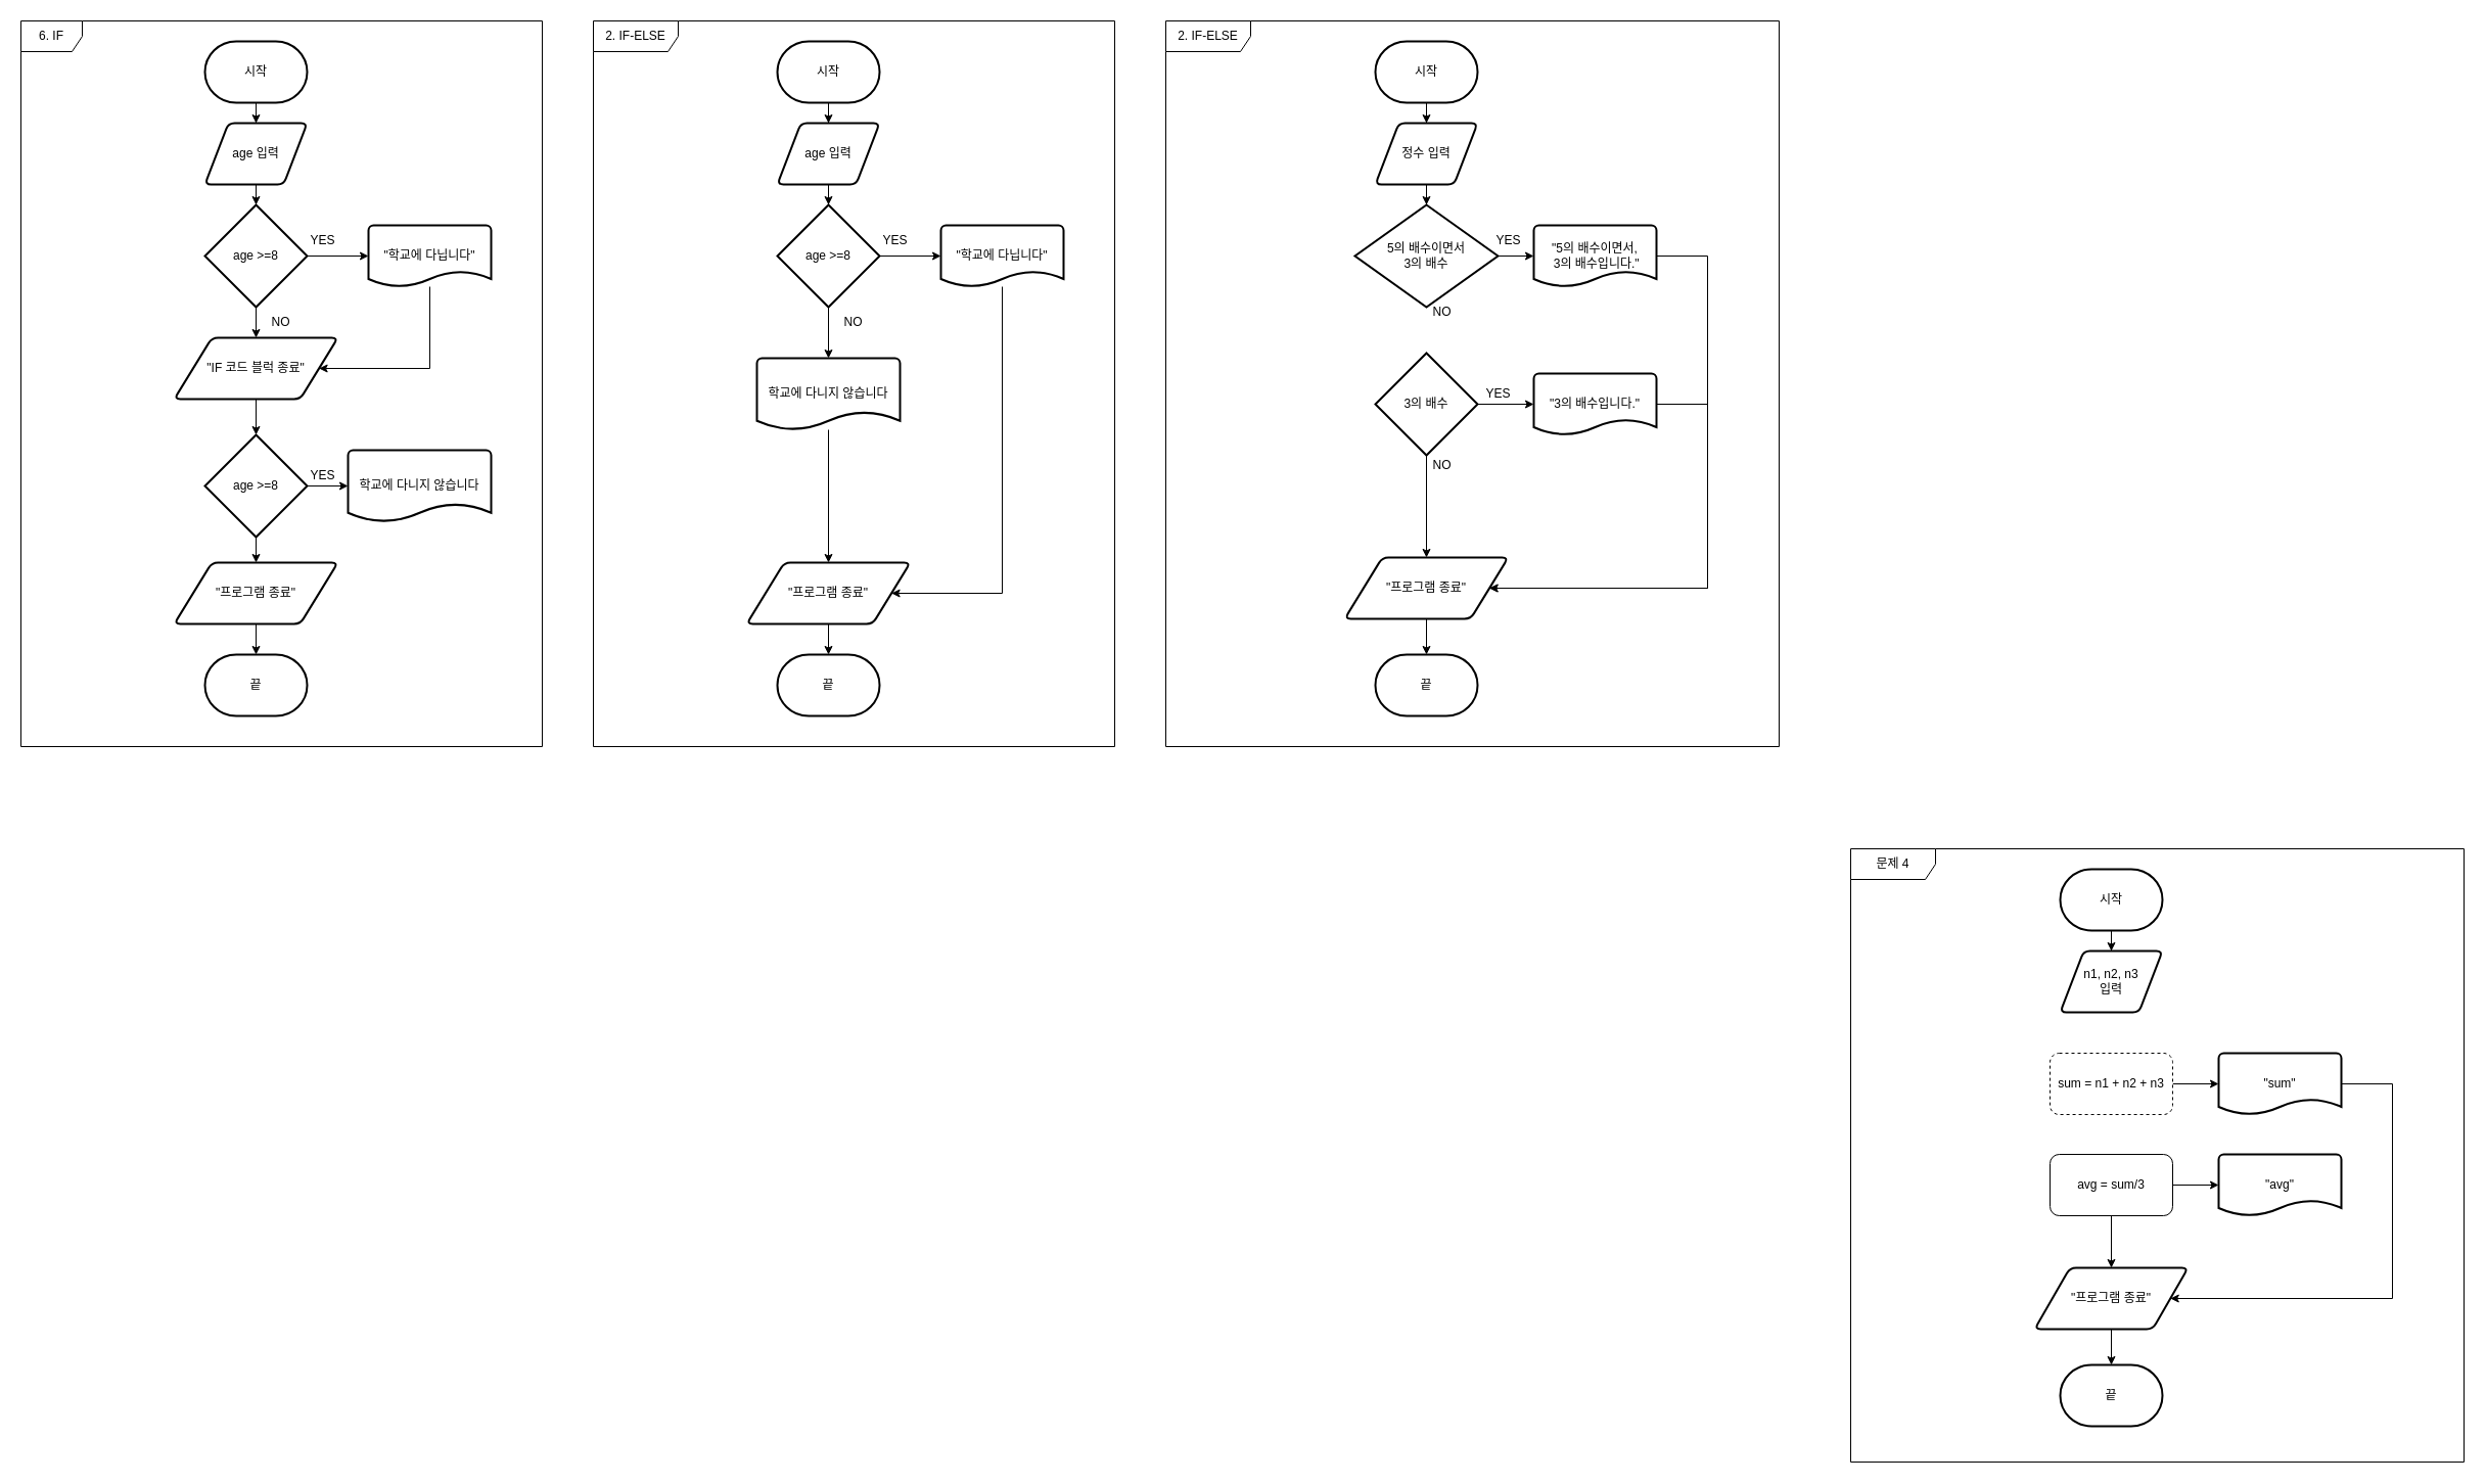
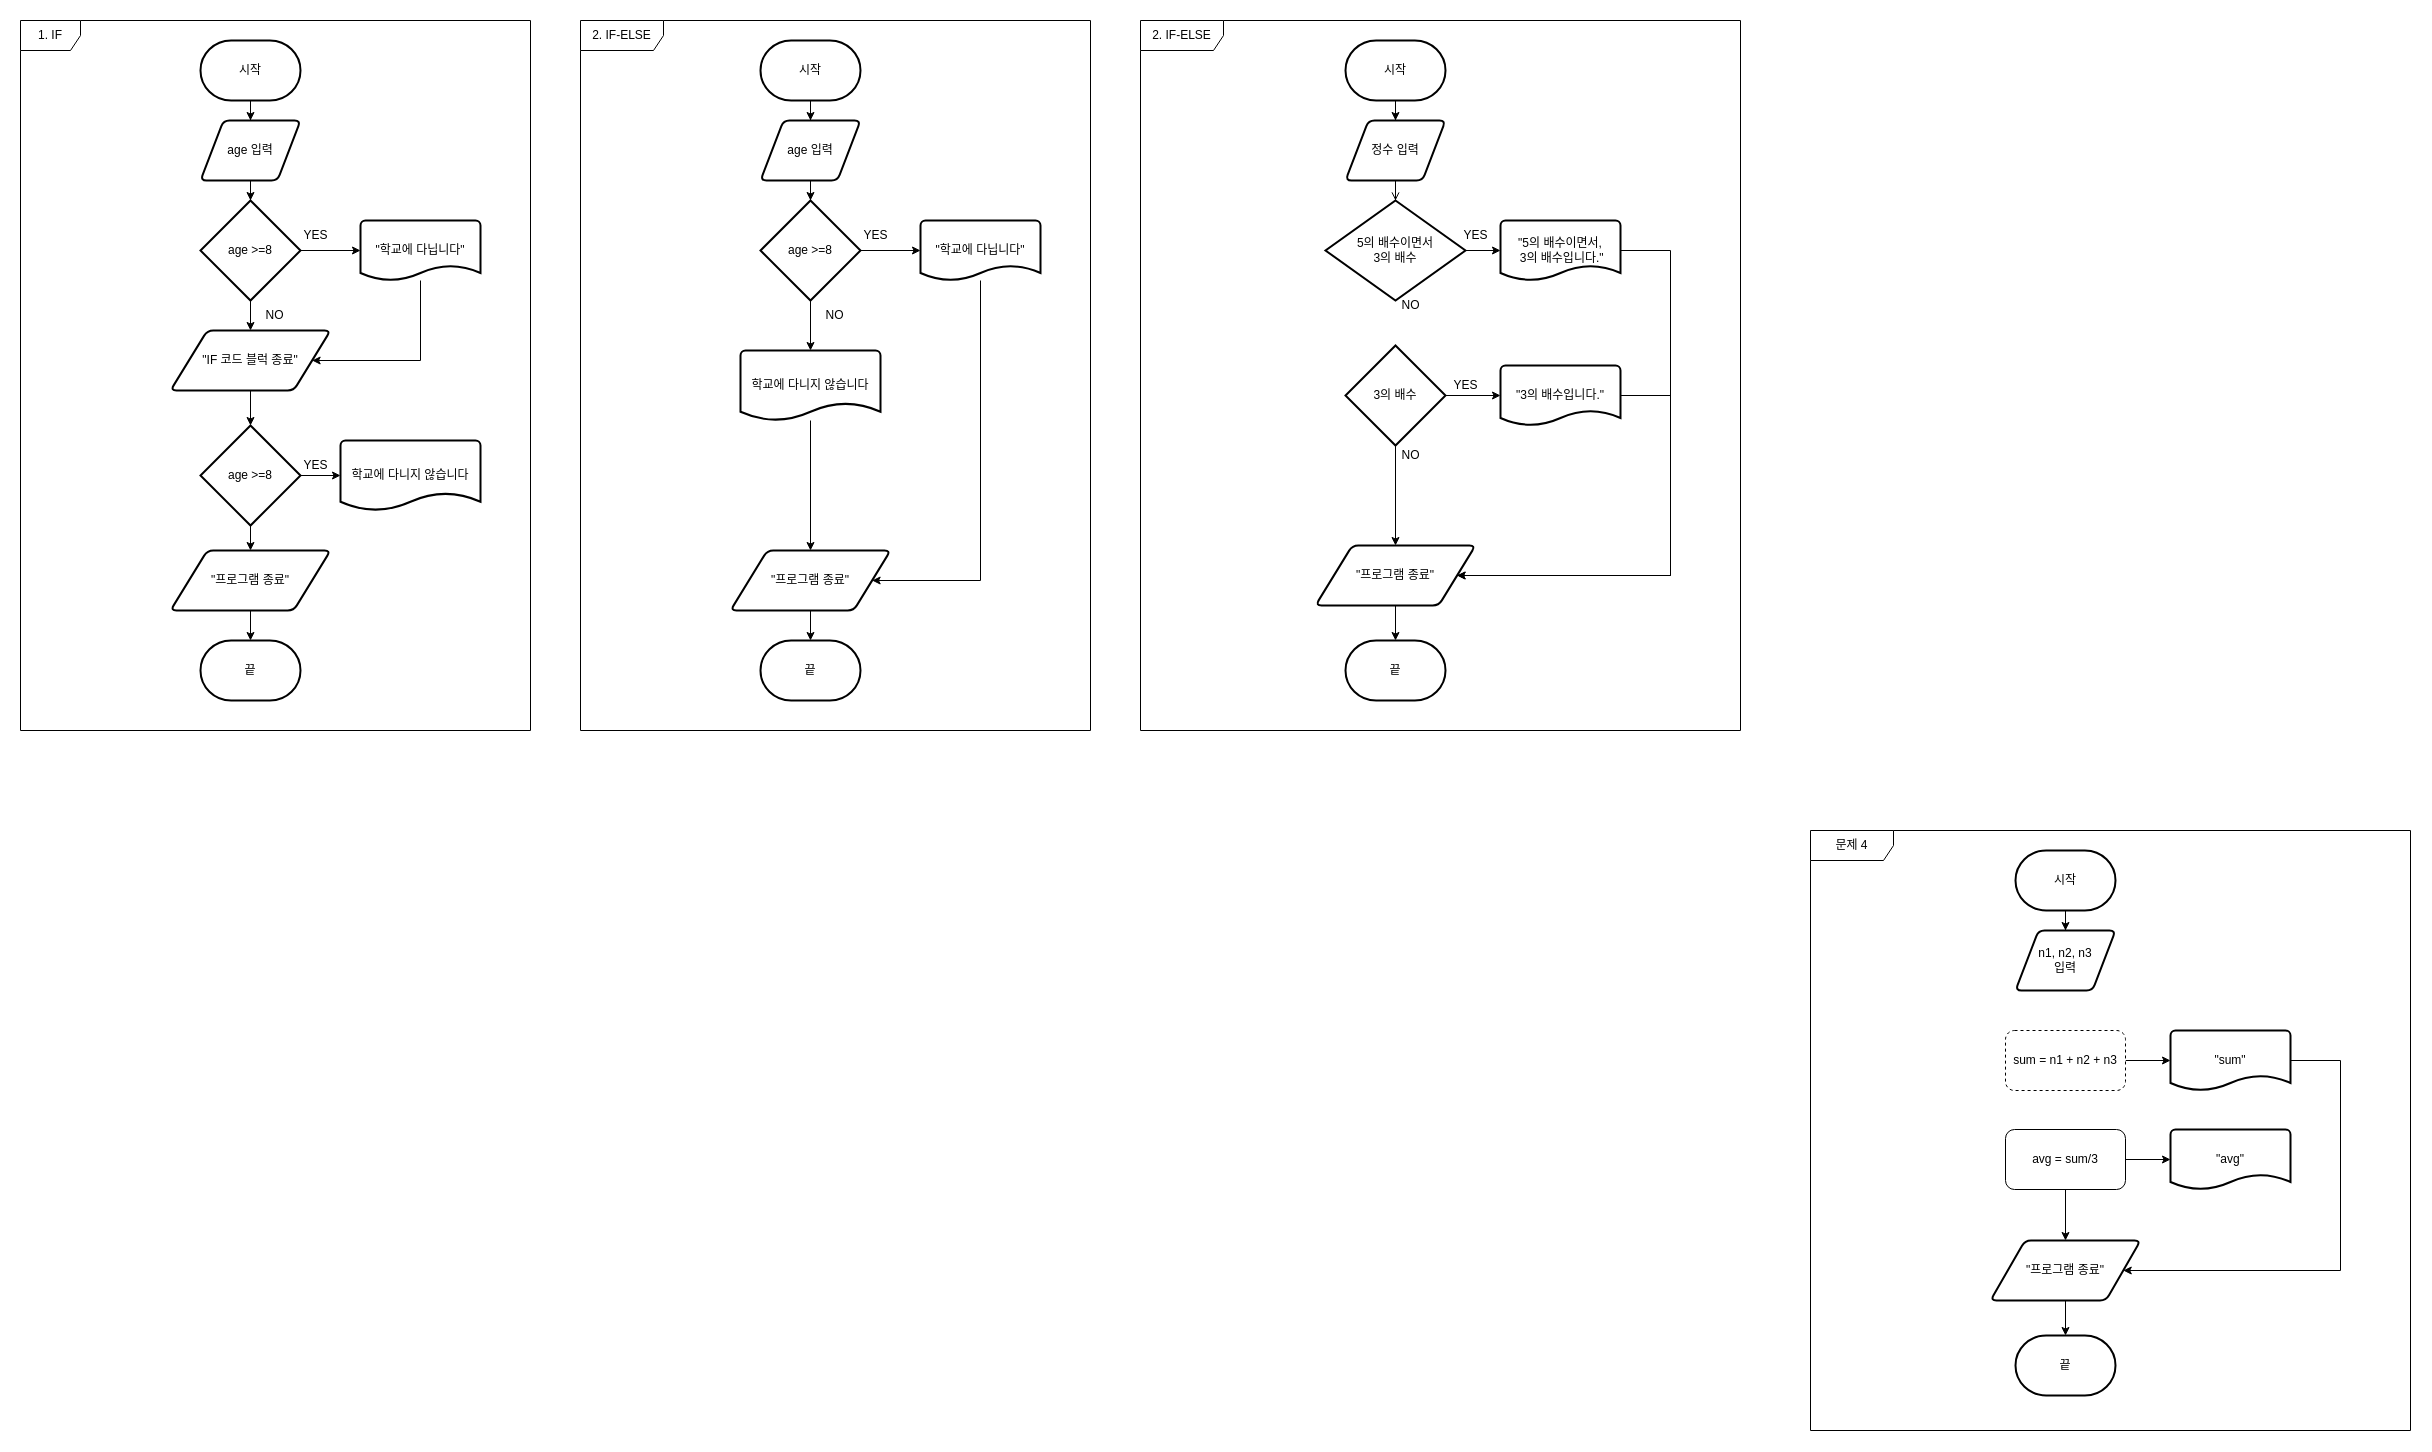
- <mxCell id="39" value="6. IF" style="shape=umlFrame;whiteSpace=wrap;html=1;pointerEvents=0;" vertex="1" parent="1"><mxGeometry width="510" height="710" as="geometry" x="20" y="20" /></mxCell>
+ <mxCell id="39" value="1. IF" style="shape=umlFrame;whiteSpace=wrap;html=1;pointerEvents=0;" vertex="1" parent="1"><mxGeometry width="510" height="710" as="geometry" x="20" y="20" /></mxCell>
- <mxCell id="45" style="edgeStyle=orthogonalEdgeStyle;rounded=0;orthogonalLoop=1;jettySize=auto;html=1;" edge="1" parent="1" source="46" target="48"><mxGeometry relative="1" as="geometry" /></mxCell>
+ <mxCell id="45" style="edgeStyle=orthogonalEdgeStyle;rounded=0;orthogonalLoop=1;jettySize=auto;html=1;endArrow=open;" edge="1" parent="1" source="46" target="48"><mxGeometry relative="1" as="geometry" /></mxCell>
